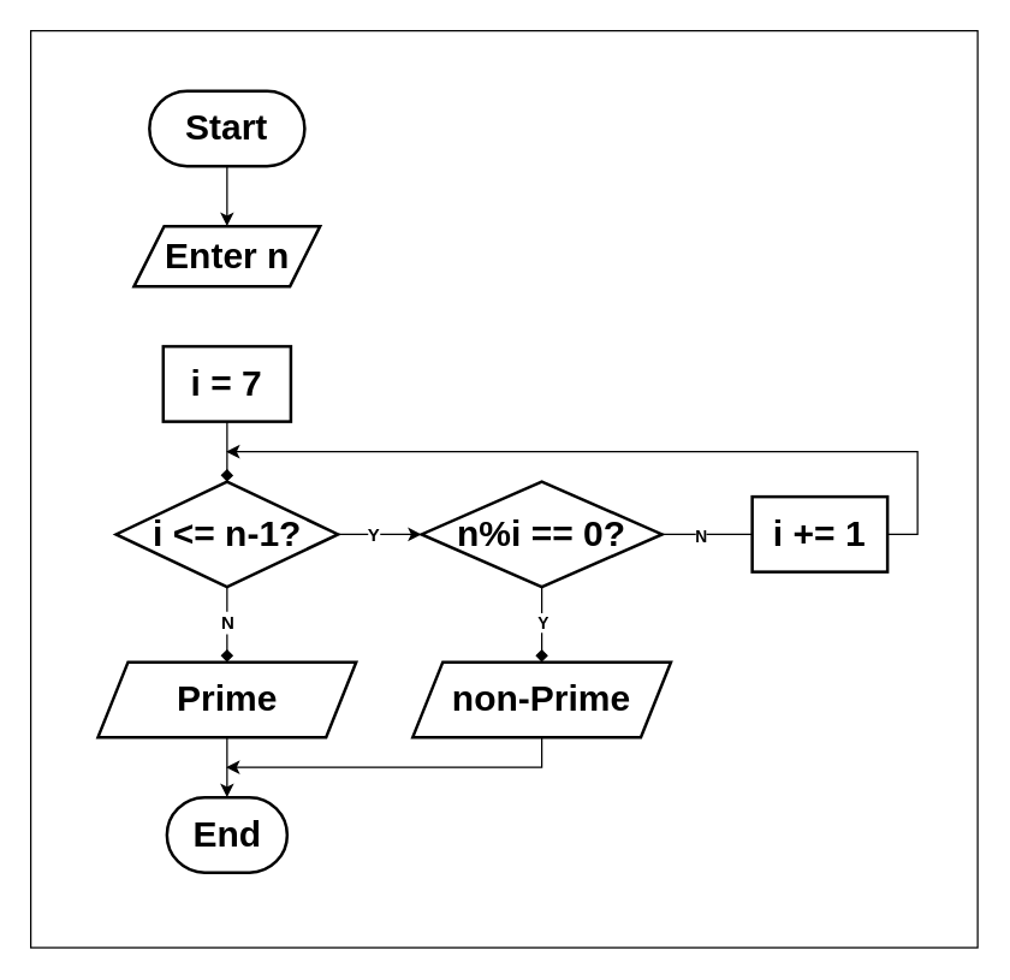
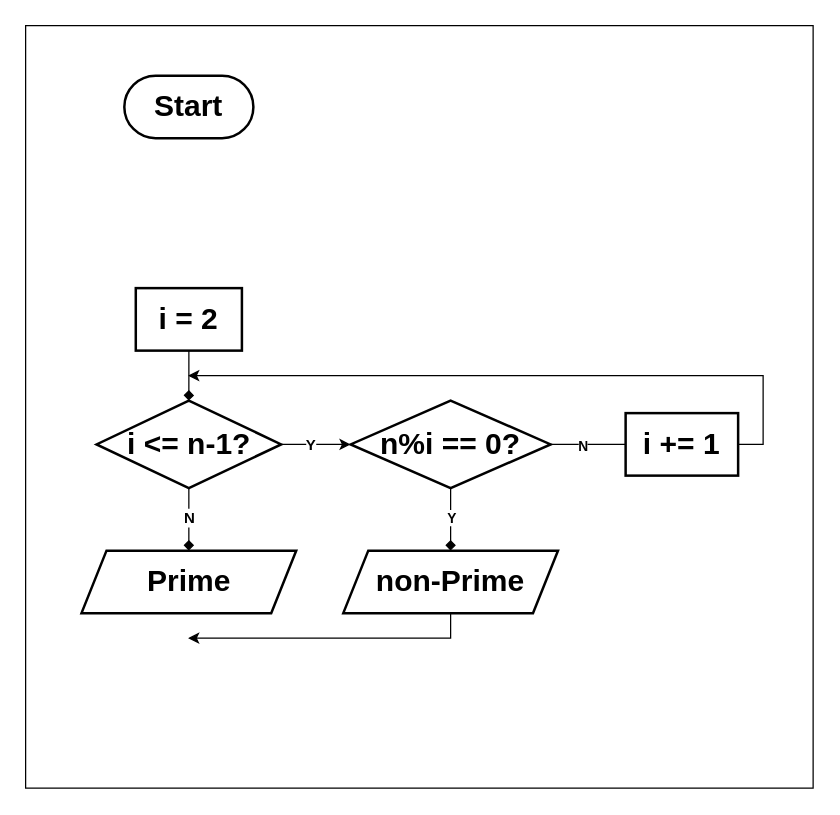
- <mxCell id="3" style="edgeStyle=orthogonalEdgeStyle;rounded=0;orthogonalLoop=1;jettySize=auto;html=1;exitX=0.5;exitY=1;exitDx=0;exitDy=0;entryX=0.5;entryY=0;entryDx=0;entryDy=0;" parent="1" source="4" target="5" edge="1"><mxGeometry relative="1" as="geometry" /></mxCell>
- <mxCell id="5" value="&lt;b&gt;&lt;font style=&quot;font-size: 24px;&quot;&gt;&lt;font style=&quot;&quot;&gt;En&lt;/font&gt;ter n&lt;/font&gt;&lt;/b&gt;" style="shape=parallelogram;perimeter=parallelogramPerimeter;whiteSpace=wrap;html=1;fixedSize=1;align=center;strokeWidth=2;" parent="1" vertex="1"><mxGeometry x="88.71" y="150" width="123.75" height="40" as="geometry" /></mxCell>
- <mxCell id="17" value="&lt;span style=&quot;font-size: 24px;&quot;&gt;&lt;b&gt;i = 7&lt;/b&gt;&lt;/span&gt;" style="shape=label;whiteSpace=wrap;html=1;fixedSize=1;align=center;strokeWidth=2;rounded=0;" parent="1" vertex="1"><mxGeometry x="108.13" y="230" width="84.9" height="50" as="geometry" /></mxCell>
+ <mxCell id="17" value="&lt;span style=&quot;font-size: 24px;&quot;&gt;&lt;b&gt;i = 2&lt;/b&gt;&lt;/span&gt;" style="shape=label;whiteSpace=wrap;html=1;fixedSize=1;align=center;strokeWidth=2;rounded=0;" parent="1" vertex="1"><mxGeometry x="108.13" y="230" width="84.9" height="50" as="geometry" /></mxCell>
- <mxCell id="8" style="edgeStyle=orthogonalEdgeStyle;rounded=0;orthogonalLoop=1;jettySize=auto;html=1;exitX=0.5;exitY=1;exitDx=0;exitDy=0;entryX=0.5;entryY=0;entryDx=0;entryDy=0;" parent="1" source="9" target="10" edge="1"><mxGeometry relative="1" as="geometry" /></mxCell>
- <mxCell id="10" value="&lt;span style=&quot;font-size: 24px;&quot;&gt;&lt;b&gt;End&lt;/b&gt;&lt;/span&gt;" style="rounded=1;whiteSpace=wrap;html=1;arcSize=50;strokeWidth=2;" parent="1" vertex="1"><mxGeometry x="110.59" y="530" width="80" height="50" as="geometry" /></mxCell>
